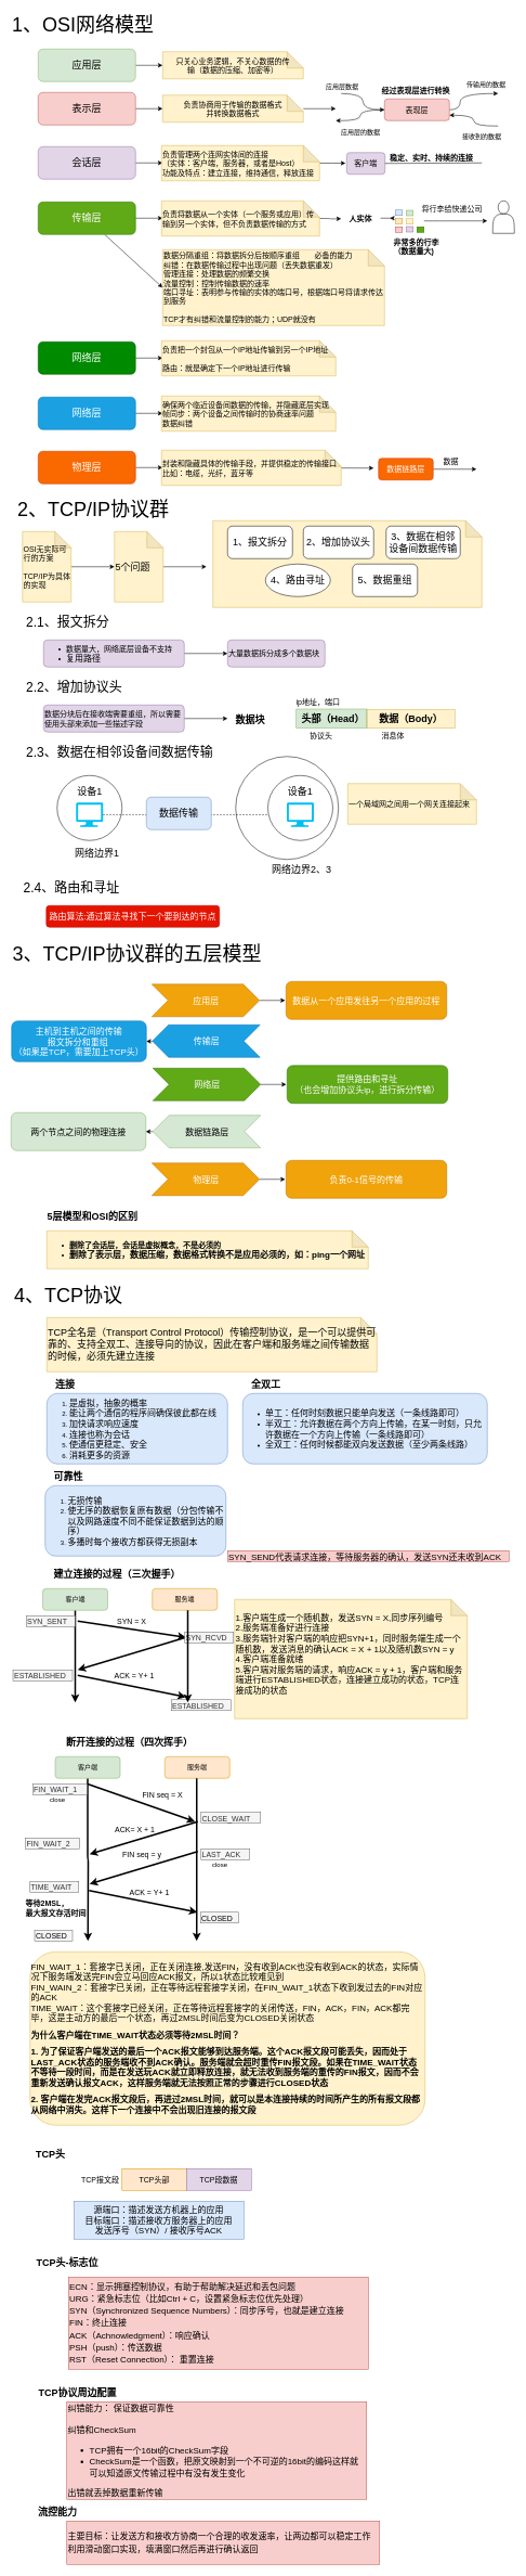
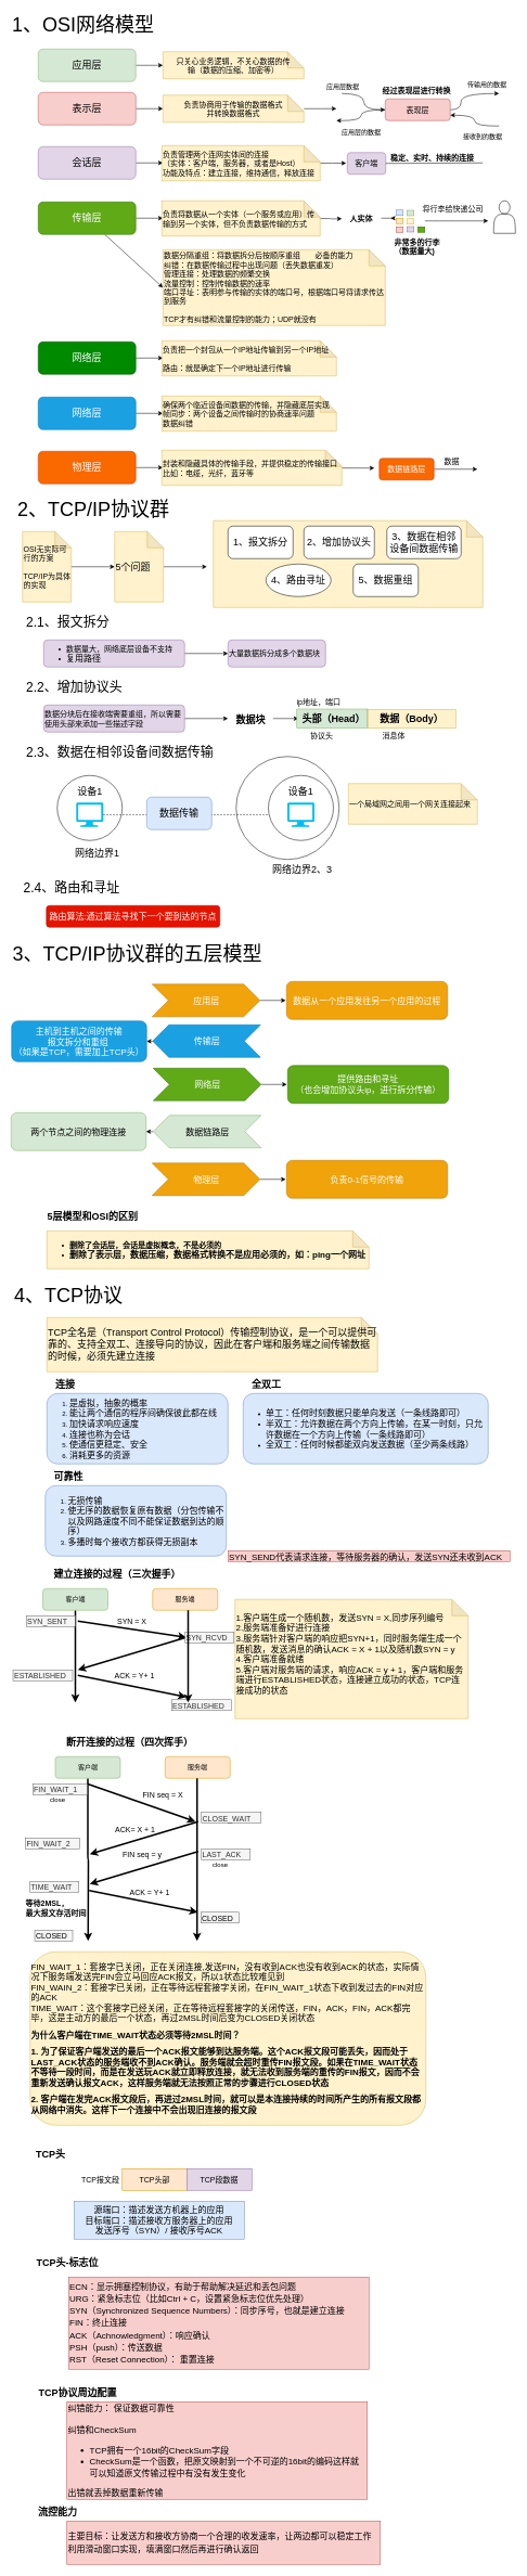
+ <mxCell id="79" value="" style="edgeStyle=none;rounded=0;orthogonalLoop=1;jettySize=auto;html=1;" edge="1" parent="1" source="80" target="83"><mxGeometry relative="1" as="geometry" /></mxCell>
